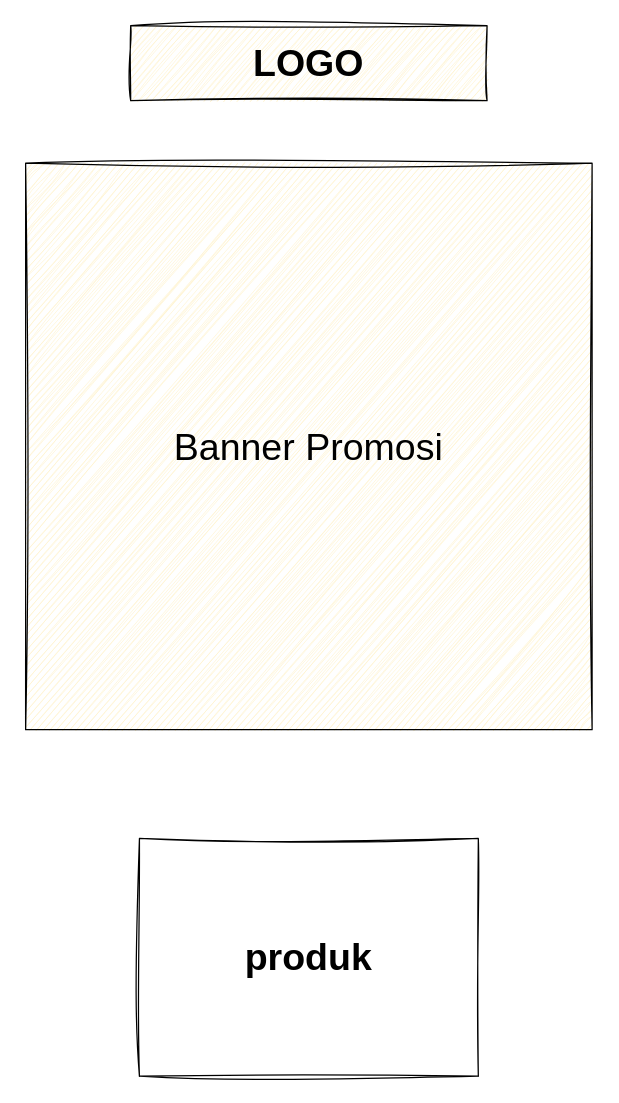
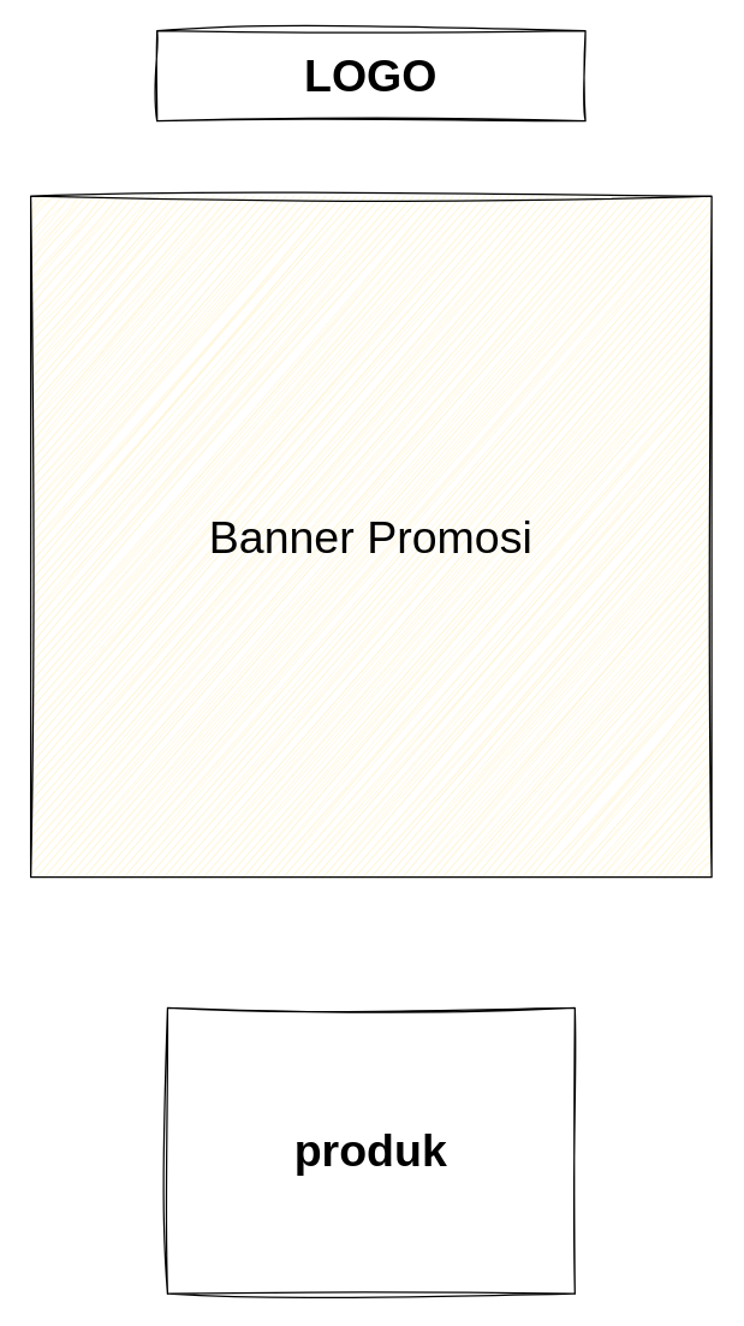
- <mxCell id="2" value="&lt;b&gt;&lt;font style=&quot;font-size: 30px;&quot;&gt;LOGO&lt;/font&gt;&lt;/b&gt;" style="rounded=0;whiteSpace=wrap;html=1;sketch=1;curveFitting=1;jiggle=2;fillColor=#fff2cc;" vertex="1" parent="1"><mxGeometry x="104" y="20" width="285" height="60" as="geometry" /></mxCell>
+ <mxCell id="2" value="&lt;b&gt;&lt;font style=&quot;font-size: 30px;&quot;&gt;LOGO&lt;/font&gt;&lt;/b&gt;" style="rounded=0;whiteSpace=wrap;html=1;sketch=1;curveFitting=1;jiggle=2;" vertex="1" parent="1"><mxGeometry x="104" y="20" width="285" height="60" as="geometry" /></mxCell>
